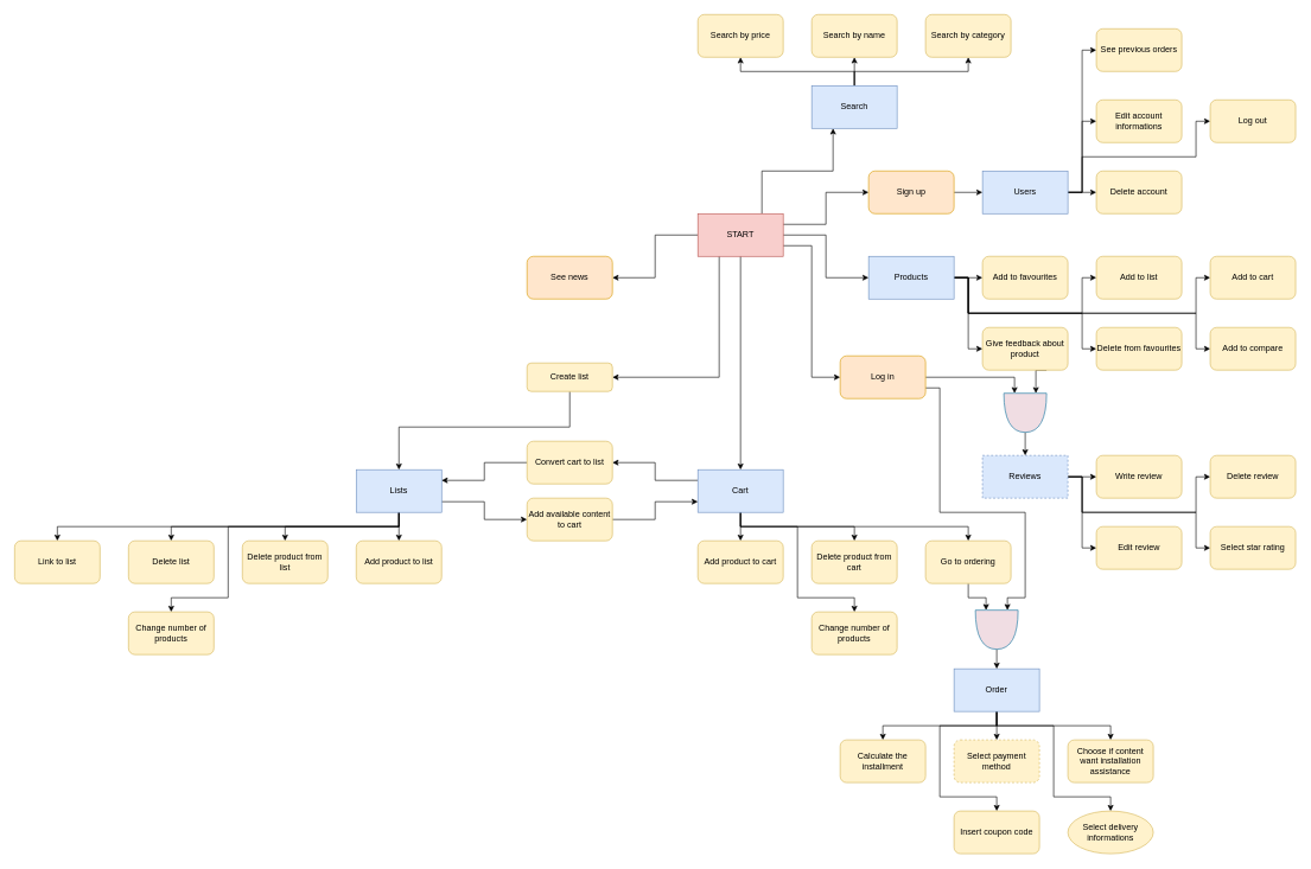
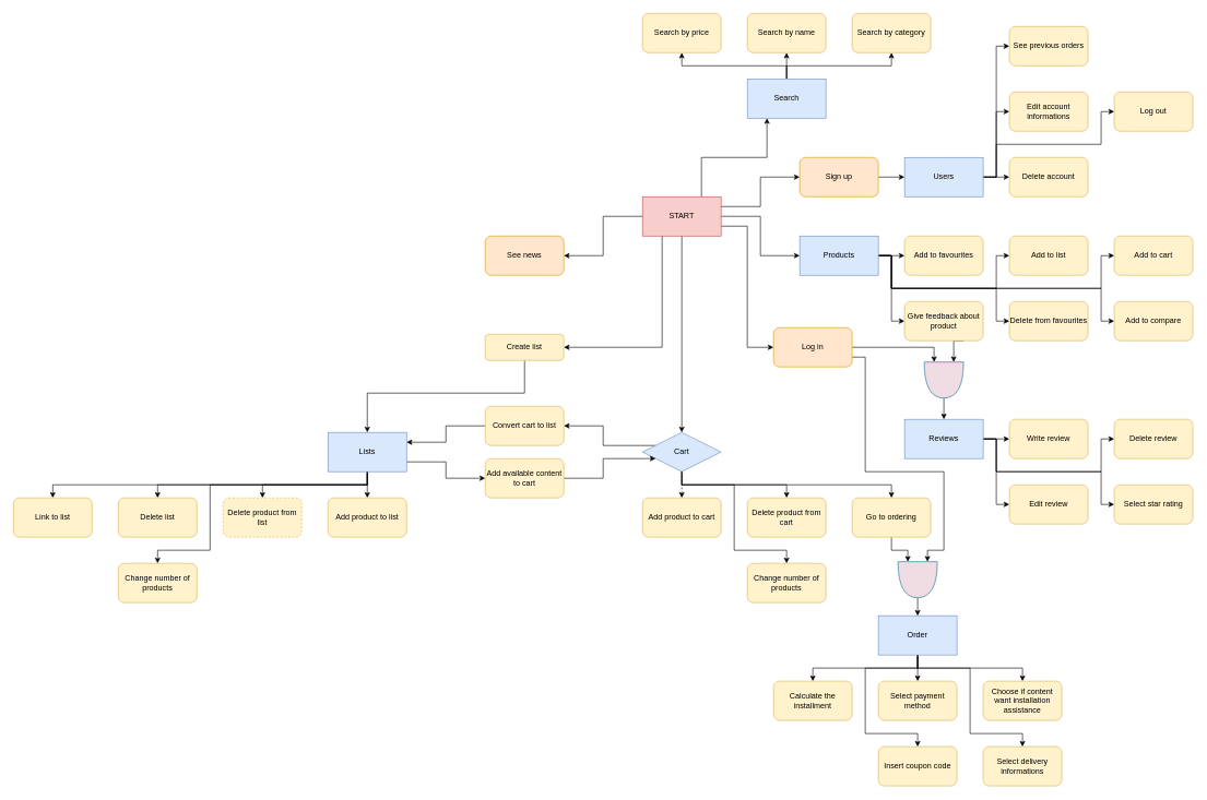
- <mxCell id="44" value="Reviews" style="rounded=0;whiteSpace=wrap;html=1;fillColor=#dae8fc;strokeColor=#6c8ebf;dashed=1;" parent="1" vertex="1"><mxGeometry x="1380" y="640" width="120" height="60" as="geometry" /></mxCell>
+ <mxCell id="44" value="Reviews" style="rounded=0;whiteSpace=wrap;html=1;fillColor=#dae8fc;strokeColor=#6c8ebf;" parent="1" vertex="1"><mxGeometry x="1380" y="640" width="120" height="60" as="geometry" /></mxCell>
- <mxCell id="25" value="Cart" style="rounded=0;whiteSpace=wrap;html=1;fillColor=#dae8fc;strokeColor=#6c8ebf;" parent="1" vertex="1"><mxGeometry x="980" y="660" width="120" height="60" as="geometry" /></mxCell>
+ <mxCell id="25" value="Cart" style="rhombus;whiteSpace=wrap;html=1;fillColor=#dae8fc;strokeColor=#6c8ebf;" parent="1" vertex="1"><mxGeometry x="980" y="660" width="120" height="60" as="geometry" /></mxCell>
- <mxCell id="21" style="edgeStyle=orthogonalEdgeStyle;rounded=0;orthogonalLoop=1;jettySize=auto;html=1;exitX=0.5;exitY=1;exitDx=0;exitDy=0;entryX=0.5;entryY=0;entryDx=0;entryDy=0;fontFamily=Helvetica;fontSize=12;fontColor=default;" edge="1" parent="1" source="25" target="57"><mxGeometry relative="1" as="geometry" /></mxCell>
+ <mxCell id="21" style="edgeStyle=orthogonalEdgeStyle;rounded=0;orthogonalLoop=1;jettySize=auto;html=1;exitX=0.5;exitY=1;exitDx=0;exitDy=0;entryX=0.5;entryY=0;entryDx=0;entryDy=0;fontFamily=Helvetica;fontSize=12;fontColor=default;dashed=1;" edge="1" parent="1" source="25" target="57"><mxGeometry relative="1" as="geometry" /></mxCell>
- <mxCell id="47" value="Delete product from list" style="rounded=1;whiteSpace=wrap;html=1;fillColor=#fff2cc;strokeColor=#d6b656;" vertex="1" parent="1"><mxGeometry x="340" y="760" width="120" height="60" as="geometry" /></mxCell>
+ <mxCell id="47" value="Delete product from list" style="rounded=1;whiteSpace=wrap;html=1;fillColor=#fff2cc;strokeColor=#d6b656;dashed=1;" vertex="1" parent="1"><mxGeometry x="340" y="760" width="120" height="60" as="geometry" /></mxCell>
- <mxCell id="74" value="Select payment method" style="rounded=1;whiteSpace=wrap;html=1;strokeColor=#d6b656;fontFamily=Helvetica;fontSize=12;fontColor=default;fillColor=#fff2cc;dashed=1;" vertex="1" parent="1"><mxGeometry x="1340" y="1040" width="120" height="60" as="geometry" /></mxCell>
+ <mxCell id="74" value="Select payment method" style="rounded=1;whiteSpace=wrap;html=1;strokeColor=#d6b656;fontFamily=Helvetica;fontSize=12;fontColor=default;fillColor=#fff2cc;" vertex="1" parent="1"><mxGeometry x="1340" y="1040" width="120" height="60" as="geometry" /></mxCell>
- <mxCell id="78" value="Select delivery informations" style="ellipse;whiteSpace=wrap;html=1;strokeColor=#d6b656;fontFamily=Helvetica;fontSize=12;fontColor=default;fillColor=#fff2cc;" vertex="1" parent="1"><mxGeometry x="1500" y="1140" width="120" height="60" as="geometry" /></mxCell>
+ <mxCell id="78" value="Select delivery informations" style="rounded=1;whiteSpace=wrap;html=1;strokeColor=#d6b656;fontFamily=Helvetica;fontSize=12;fontColor=default;fillColor=#fff2cc;" vertex="1" parent="1"><mxGeometry x="1500" y="1140" width="120" height="60" as="geometry" /></mxCell>
